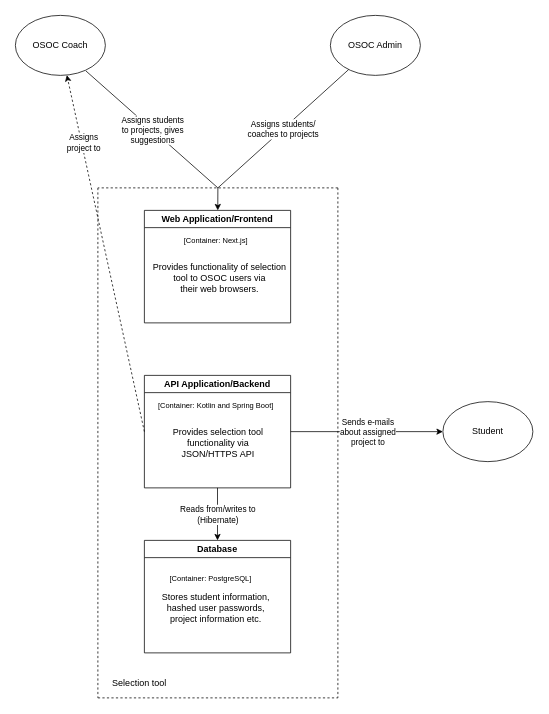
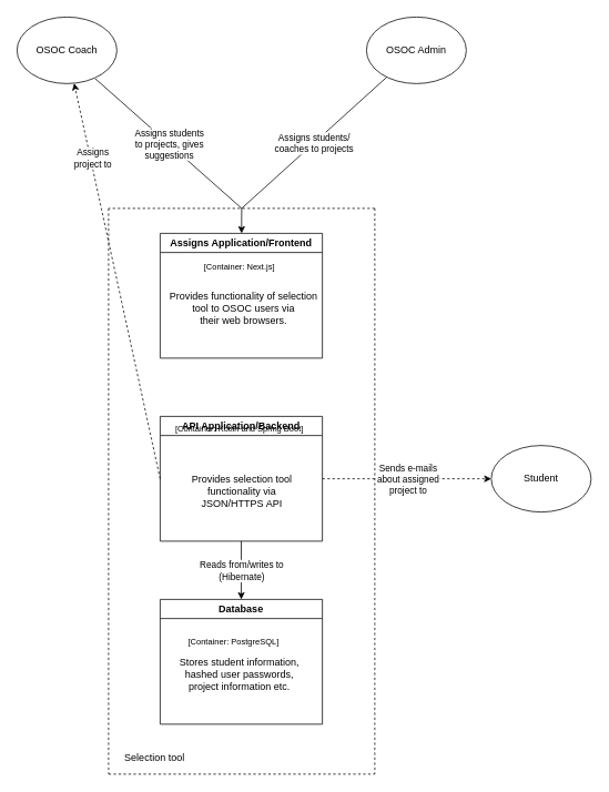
- <mxCell id="8" value="Web Application/Frontend" style="swimlane;" vertex="1" parent="1"><mxGeometry x="192" y="280" width="195" height="150" as="geometry"><mxRectangle x="302" y="310" width="180" height="23" as="alternateBounds" /></mxGeometry></mxCell>
+ <mxCell id="8" value="Assigns Application/Frontend" style="swimlane;" vertex="1" parent="1"><mxGeometry x="192" y="280" width="195" height="150" as="geometry"><mxRectangle x="302" y="310" width="180" height="23" as="alternateBounds" /></mxGeometry></mxCell>
- <mxCell id="13" value="&lt;font style=&quot;font-size: 10px&quot;&gt;[Container: Kotlin and Spring Boot]&lt;/font&gt;" style="text;html=1;align=center;verticalAlign=middle;resizable=0;points=[];autosize=1;strokeColor=none;fillColor=none;fontSize=12;" vertex="1" parent="12"><mxGeometry x="5" y="30" width="180" height="20" as="geometry" /></mxCell>
+ <mxCell id="13" value="&lt;font style=&quot;font-size: 10px&quot;&gt;[Container: Kotlin and Spring Boot]&lt;/font&gt;" style="text;html=1;align=center;verticalAlign=middle;resizable=0;points=[];autosize=1;strokeColor=none;fillColor=none;fontSize=12;" vertex="1" parent="12"><mxGeometry x="5" y="5" width="180" height="20" as="geometry" /></mxCell>
- <mxCell id="21" value="" style="endArrow=classic;html=1;rounded=0;fontSize=12;exitX=1;exitY=0.5;exitDx=0;exitDy=0;" edge="1" parent="1" source="12" target="20"><mxGeometry relative="1" as="geometry"><mxPoint x="260" y="460" as="sourcePoint" /><mxPoint x="360" y="460" as="targetPoint" /></mxGeometry></mxCell>
+ <mxCell id="21" value="" style="endArrow=classic;html=1;rounded=0;fontSize=12;exitX=1;exitY=0.5;exitDx=0;exitDy=0;dashed=1;" edge="1" parent="1" source="12" target="20"><mxGeometry relative="1" as="geometry"><mxPoint x="260" y="460" as="sourcePoint" /><mxPoint x="360" y="460" as="targetPoint" /></mxGeometry></mxCell>
